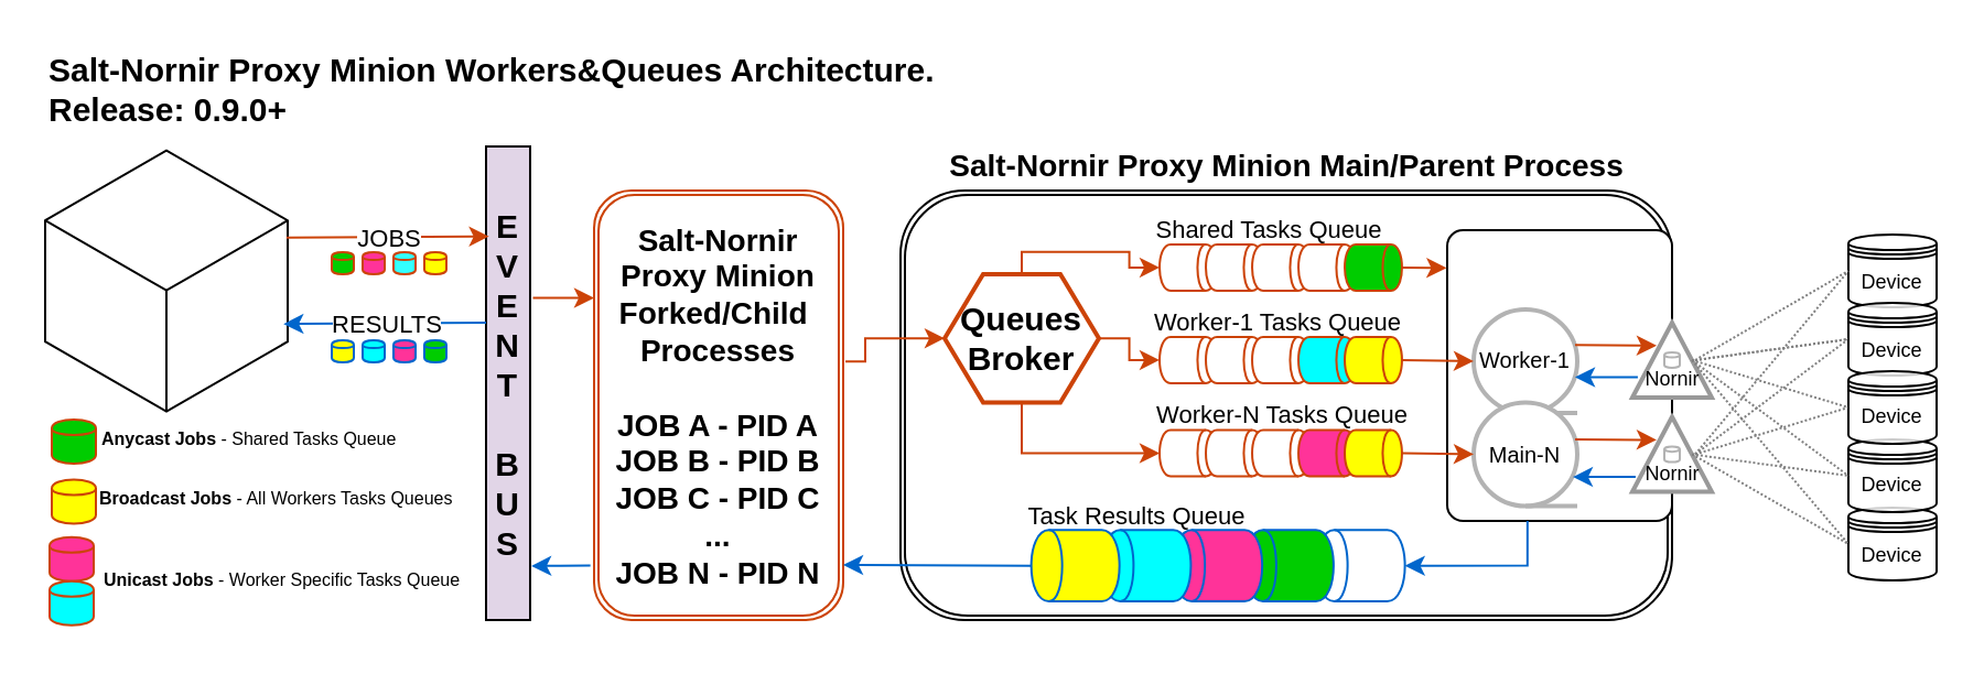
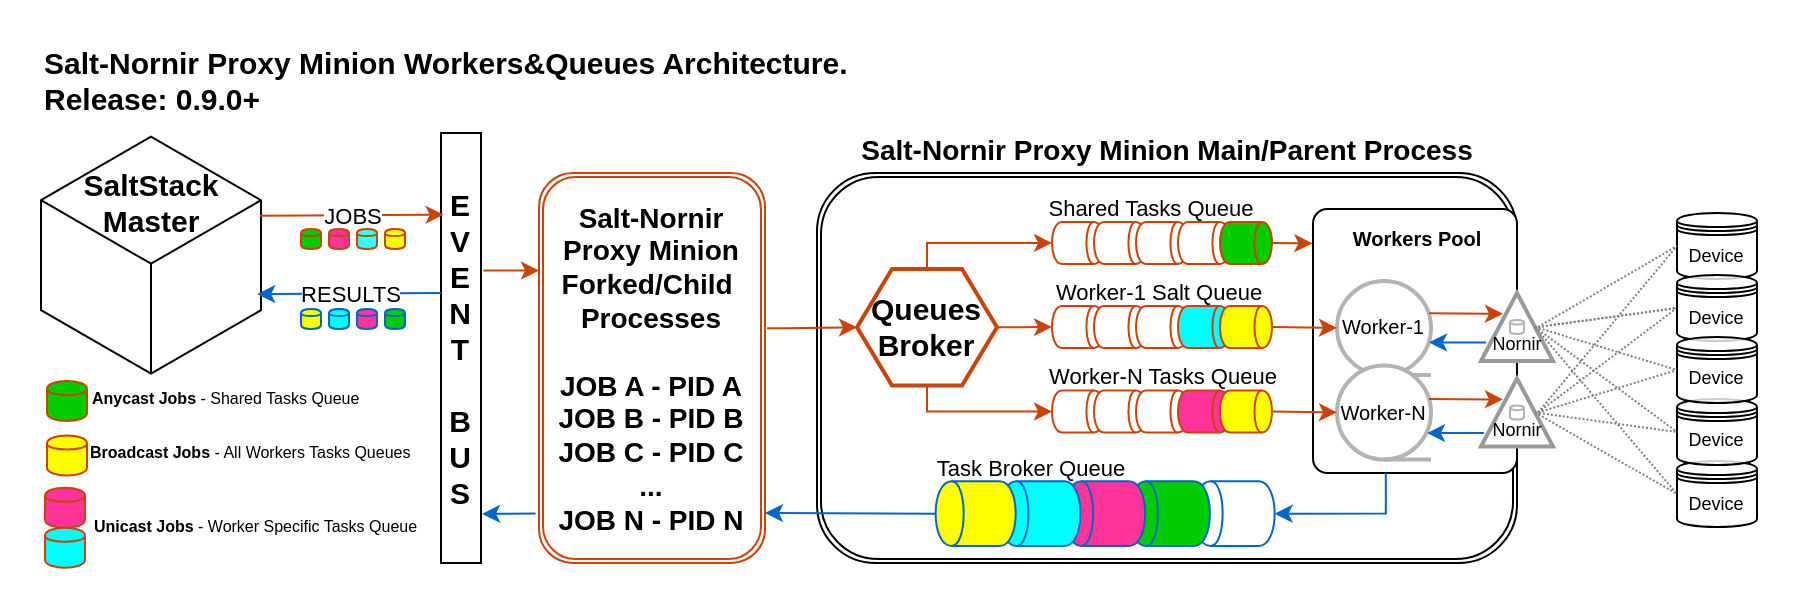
+ <mxCell id="6" value="SaltStack&lt;br style=&quot;font-size: 15px;&quot;&gt;Master" style="text;html=1;resizable=0;autosize=1;align=center;verticalAlign=middle;points=[];fillColor=none;strokeColor=none;rounded=0;fontStyle=1;fontSize=15;" parent="1" vertex="1"><mxGeometry x="35" y="81" width="80" height="40" as="geometry" /></mxCell>
+ <mxCell id="56" value="&lt;b style=&quot;font-size: 10px;&quot;&gt;Workers Pool&lt;/b&gt;" style="text;html=1;resizable=0;autosize=1;align=center;verticalAlign=middle;points=[];fillColor=none;strokeColor=none;rounded=0;fontSize=10;fontColor=#000000;" parent="1" vertex="1"><mxGeometry x="668" y="109" width="80" height="20" as="geometry" /></mxCell>
- <mxCell id="44" value="Worker-1 Tasks Queue" style="text;html=1;resizable=0;autosize=1;align=center;verticalAlign=middle;points=[];fillColor=none;strokeColor=none;rounded=0;fontSize=11;fontColor=#000000;" parent="1" vertex="1"><mxGeometry x="514" y="136.11" width="130" height="20" as="geometry" /></mxCell>
+ <mxCell id="44" value="Worker-1 Salt Queue" style="text;html=1;resizable=0;autosize=1;align=center;verticalAlign=middle;points=[];fillColor=none;strokeColor=none;rounded=0;fontSize=11;fontColor=#000000;" parent="1" vertex="1"><mxGeometry x="514" y="136.11" width="130" height="20" as="geometry" /></mxCell>
- <mxCell id="24" value="Queues&lt;br&gt;Broker" style="shape=hexagon;perimeter=hexagonPerimeter2;whiteSpace=wrap;html=1;fontSize=15;fontStyle=1;strokeWidth=2;strokeColor=#CC4308;" parent="1" vertex="1"><mxGeometry x="428" y="123.94" width="70" height="58.34" as="geometry" /></mxCell>
+ <mxCell id="24" value="Queues&lt;br&gt;Broker" style="shape=hexagon;perimeter=hexagonPerimeter2;whiteSpace=wrap;html=1;fontSize=15;fontStyle=1;strokeWidth=2;strokeColor=#CC4308;" parent="1" vertex="1"><mxGeometry x="428" y="133.94" width="70" height="58.34" as="geometry" /></mxCell>
- <mxCell id="7" value="E&lt;br&gt;V&lt;br&gt;E&lt;br&gt;N&lt;br&gt;T&lt;br&gt;&lt;br&gt;B&lt;br&gt;U&lt;br&gt;S" style="rounded=0;whiteSpace=wrap;html=1;strokeColor=#000000;fontSize=15;fontStyle=1;fillColor=#e1d5e7;" parent="1" vertex="1"><mxGeometry x="220" y="66" width="20" height="215" as="geometry" /></mxCell>
+ <mxCell id="7" value="E&lt;br&gt;V&lt;br&gt;E&lt;br&gt;N&lt;br&gt;T&lt;br&gt;&lt;br&gt;B&lt;br&gt;U&lt;br&gt;S" style="rounded=0;whiteSpace=wrap;html=1;strokeColor=#000000;fontSize=15;fontStyle=1" parent="1" vertex="1"><mxGeometry x="220" y="66" width="20" height="215" as="geometry" /></mxCell>
- <mxCell id="55" value="Main-N" style="shape=tapeData;whiteSpace=wrap;html=1;perimeter=ellipsePerimeter;strokeWidth=2;fontSize=10;fontColor=#000000;strokeColor=#B3B3B3;" parent="1" vertex="1"><mxGeometry x="668" y="182.25" width="47" height="47" as="geometry" /></mxCell>
+ <mxCell id="55" value="Worker-N" style="shape=tapeData;whiteSpace=wrap;html=1;perimeter=ellipsePerimeter;strokeWidth=2;fontSize=10;fontColor=#000000;strokeColor=#B3B3B3;" parent="1" vertex="1"><mxGeometry x="668" y="182.25" width="47" height="47" as="geometry" /></mxCell>
- <mxCell id="53" value="Task Results Queue" style="text;html=1;resizable=0;autosize=1;align=center;verticalAlign=middle;points=[];fillColor=none;strokeColor=none;rounded=0;fontSize=11;fontColor=#000000;" parent="1" vertex="1"><mxGeometry x="460" y="224" width="110" height="20" as="geometry" /></mxCell>
+ <mxCell id="53" value="Task Broker Queue" style="text;html=1;resizable=0;autosize=1;align=center;verticalAlign=middle;points=[];fillColor=none;strokeColor=none;rounded=0;fontSize=11;fontColor=#000000;" parent="1" vertex="1"><mxGeometry x="460" y="224" width="110" height="20" as="geometry" /></mxCell>
